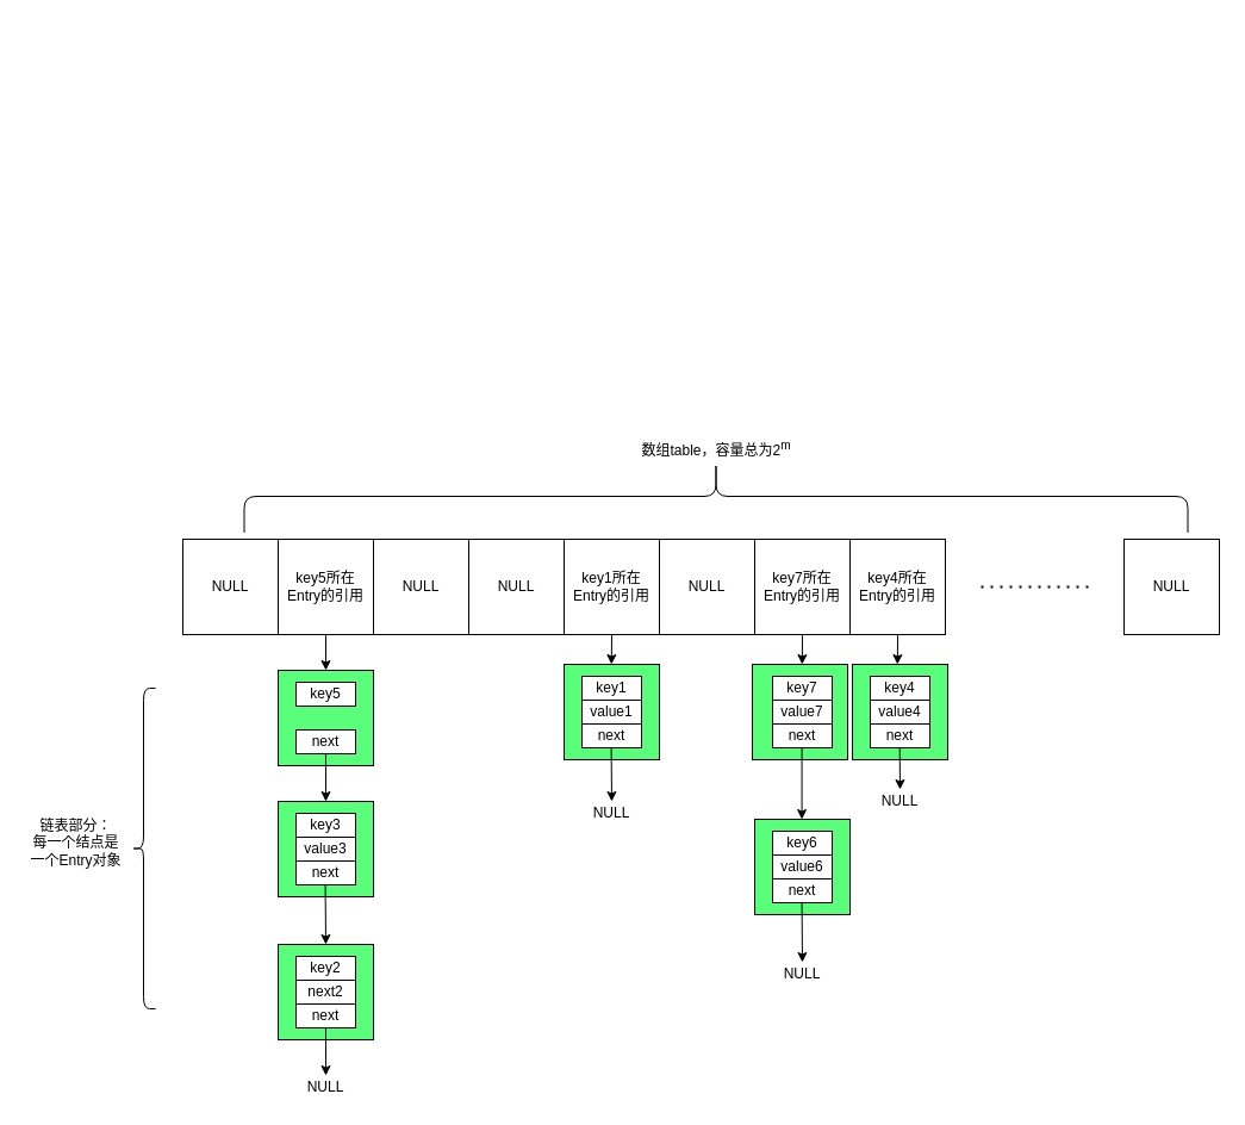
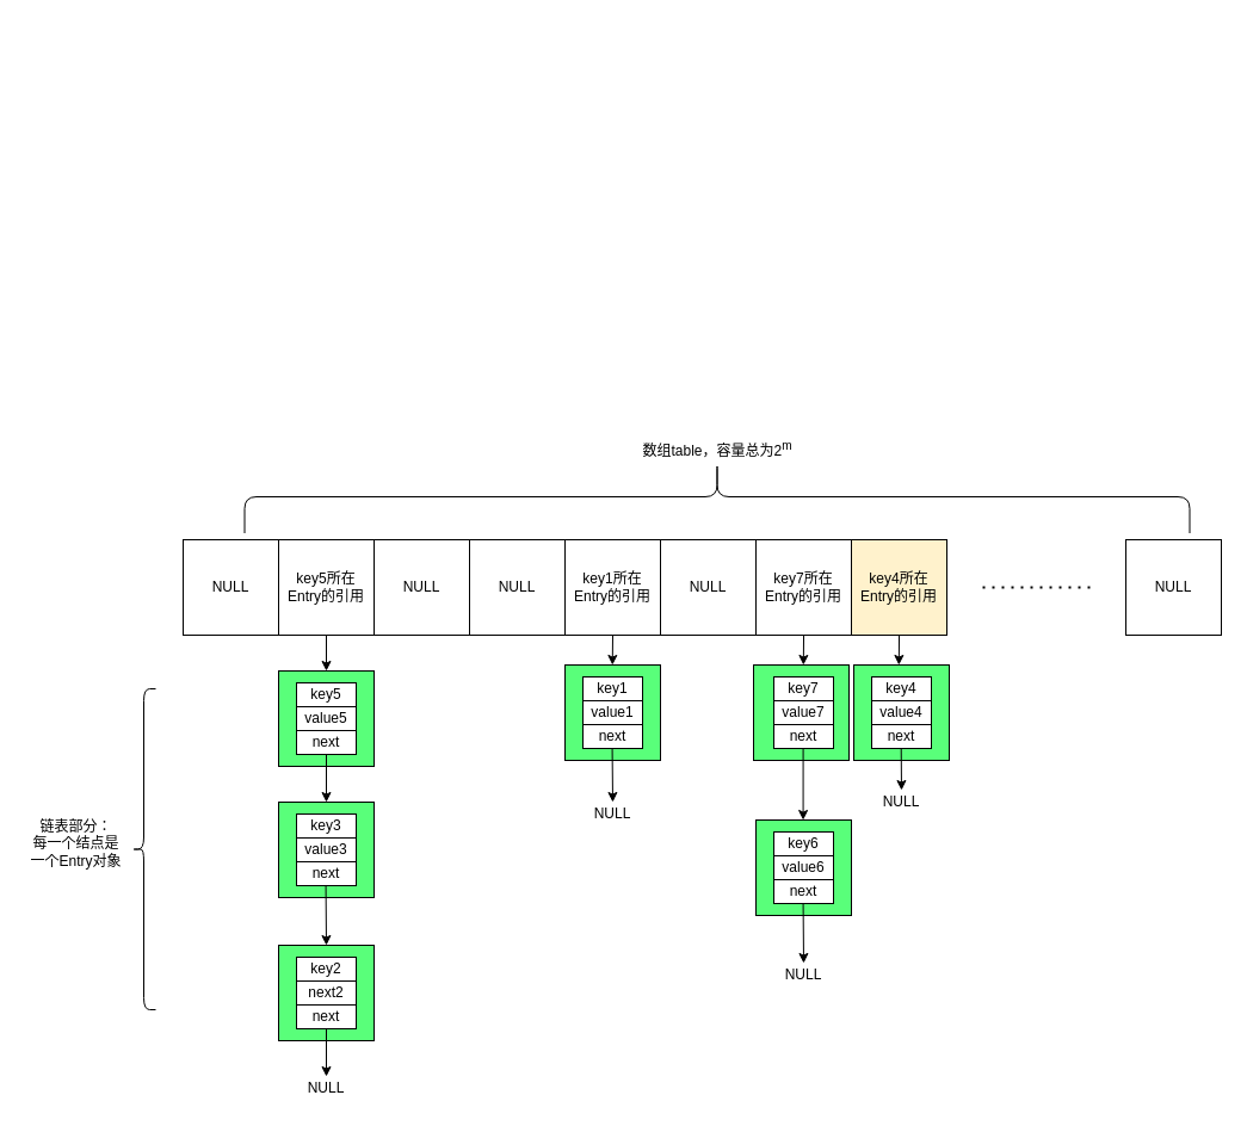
- <mxCell id="10" value="&lt;span&gt;key4所在&lt;/span&gt;&lt;br&gt;&lt;span&gt;Entry的引用&lt;/span&gt;" style="whiteSpace=wrap;html=1;aspect=fixed;" vertex="1" parent="1"><mxGeometry x="713" y="452" width="80" height="80" as="geometry" /></mxCell>
+ <mxCell id="10" value="&lt;span&gt;key4所在&lt;/span&gt;&lt;br&gt;&lt;span&gt;Entry的引用&lt;/span&gt;" style="whiteSpace=wrap;html=1;aspect=fixed;fillColor=#fff2cc;" vertex="1" parent="1"><mxGeometry x="713" y="452" width="80" height="80" as="geometry" /></mxCell>
+ <mxCell id="47" value="value5" style="rounded=0;whiteSpace=wrap;html=1;" vertex="1" parent="1"><mxGeometry x="248" y="592" width="50" height="20" as="geometry" /></mxCell>
